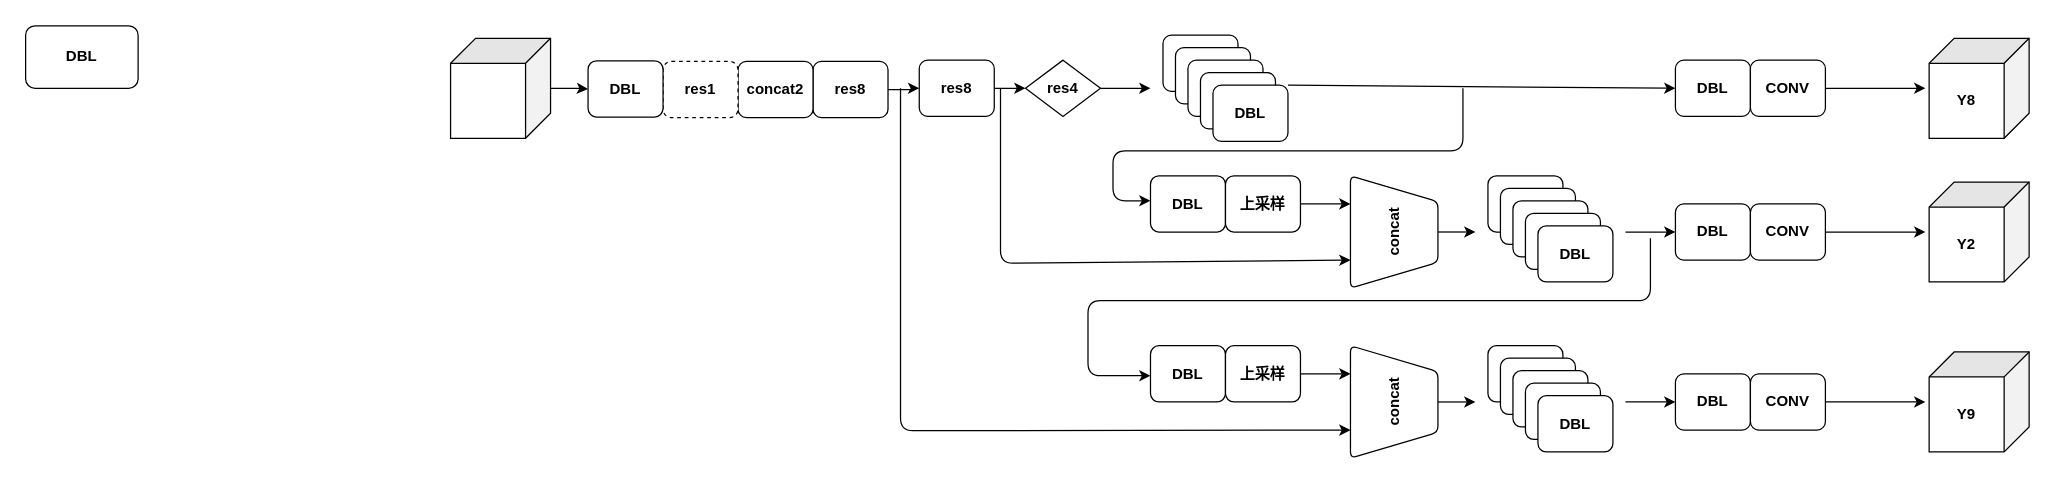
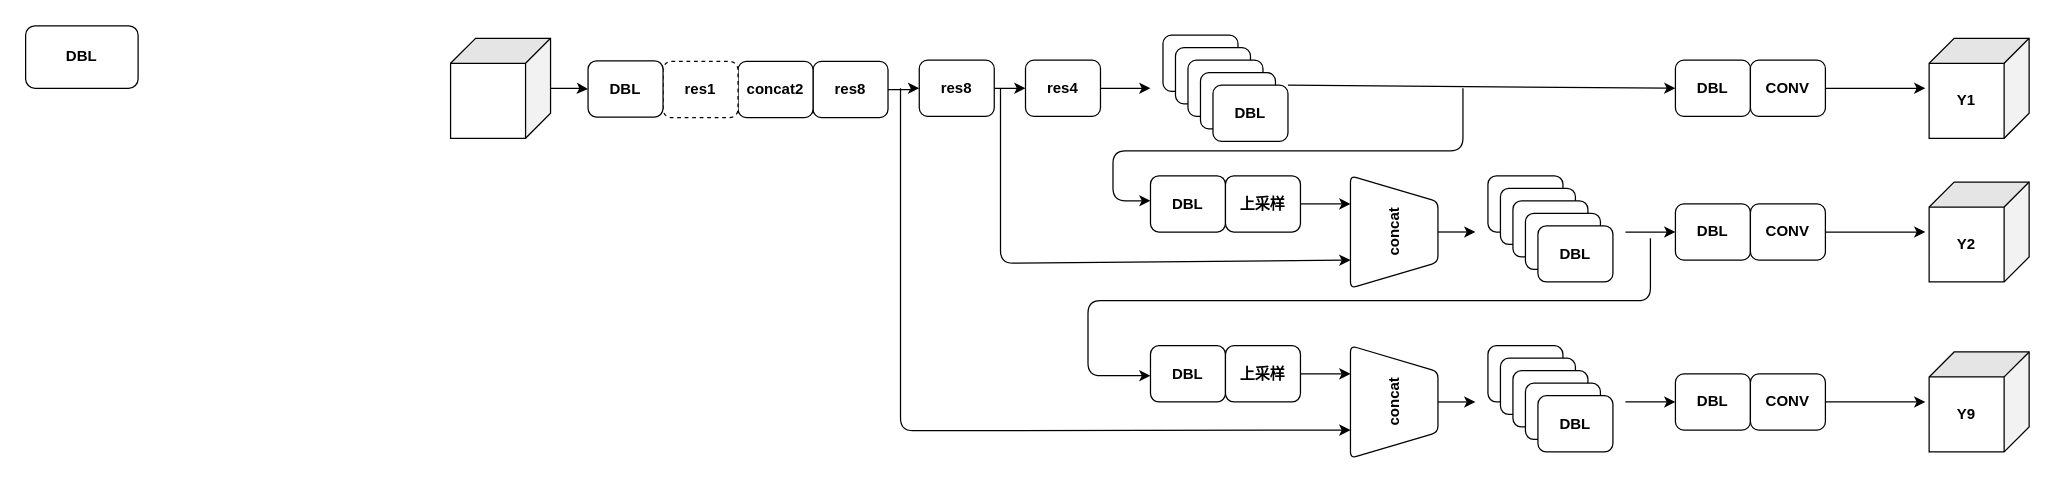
- <mxCell id="8" value="&lt;b&gt;res4&lt;/b&gt;" style="rhombus;whiteSpace=wrap;html=1;" vertex="1" parent="1"><mxGeometry x="820" y="47.5" width="60" height="45" as="geometry" /></mxCell>
+ <mxCell id="8" value="&lt;b&gt;res4&lt;/b&gt;" style="rounded=1;whiteSpace=wrap;html=1;" vertex="1" parent="1"><mxGeometry x="820" y="47.5" width="60" height="45" as="geometry" /></mxCell>
- <mxCell id="56" value="&lt;b&gt;Y8&lt;/b&gt;" style="shape=cube;whiteSpace=wrap;html=1;boundedLbl=1;backgroundOutline=1;darkOpacity=0.05;darkOpacity2=0.1;direction=south;" vertex="1" parent="1"><mxGeometry x="1543" y="30" width="80" height="80" as="geometry" /></mxCell>
+ <mxCell id="56" value="&lt;b&gt;Y1&lt;/b&gt;" style="shape=cube;whiteSpace=wrap;html=1;boundedLbl=1;backgroundOutline=1;darkOpacity=0.05;darkOpacity2=0.1;direction=south;" vertex="1" parent="1"><mxGeometry x="1543" y="30" width="80" height="80" as="geometry" /></mxCell>
